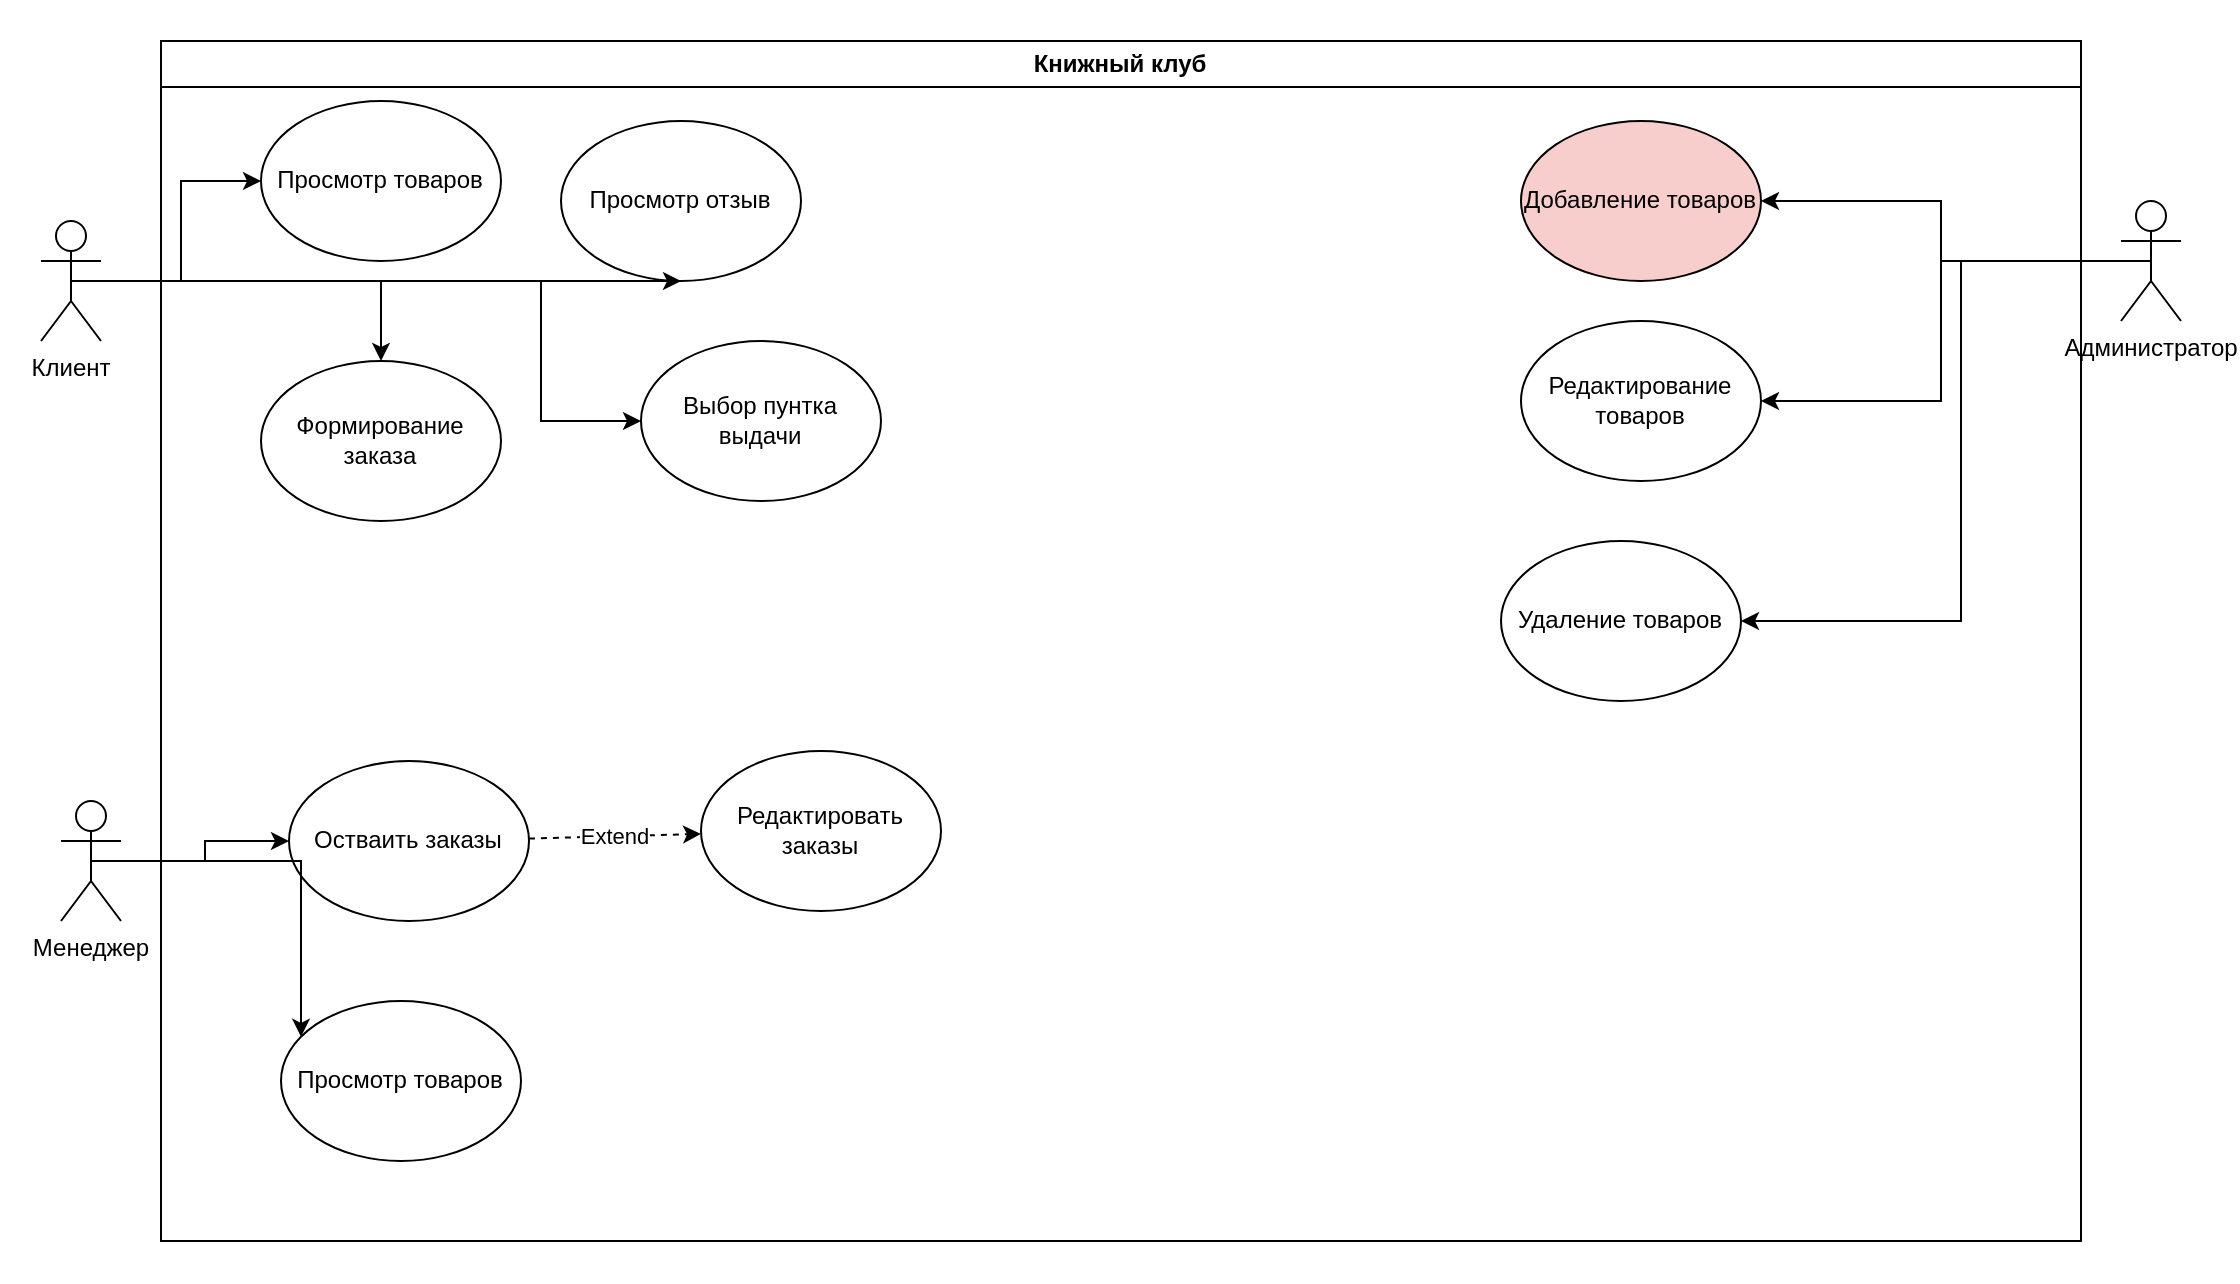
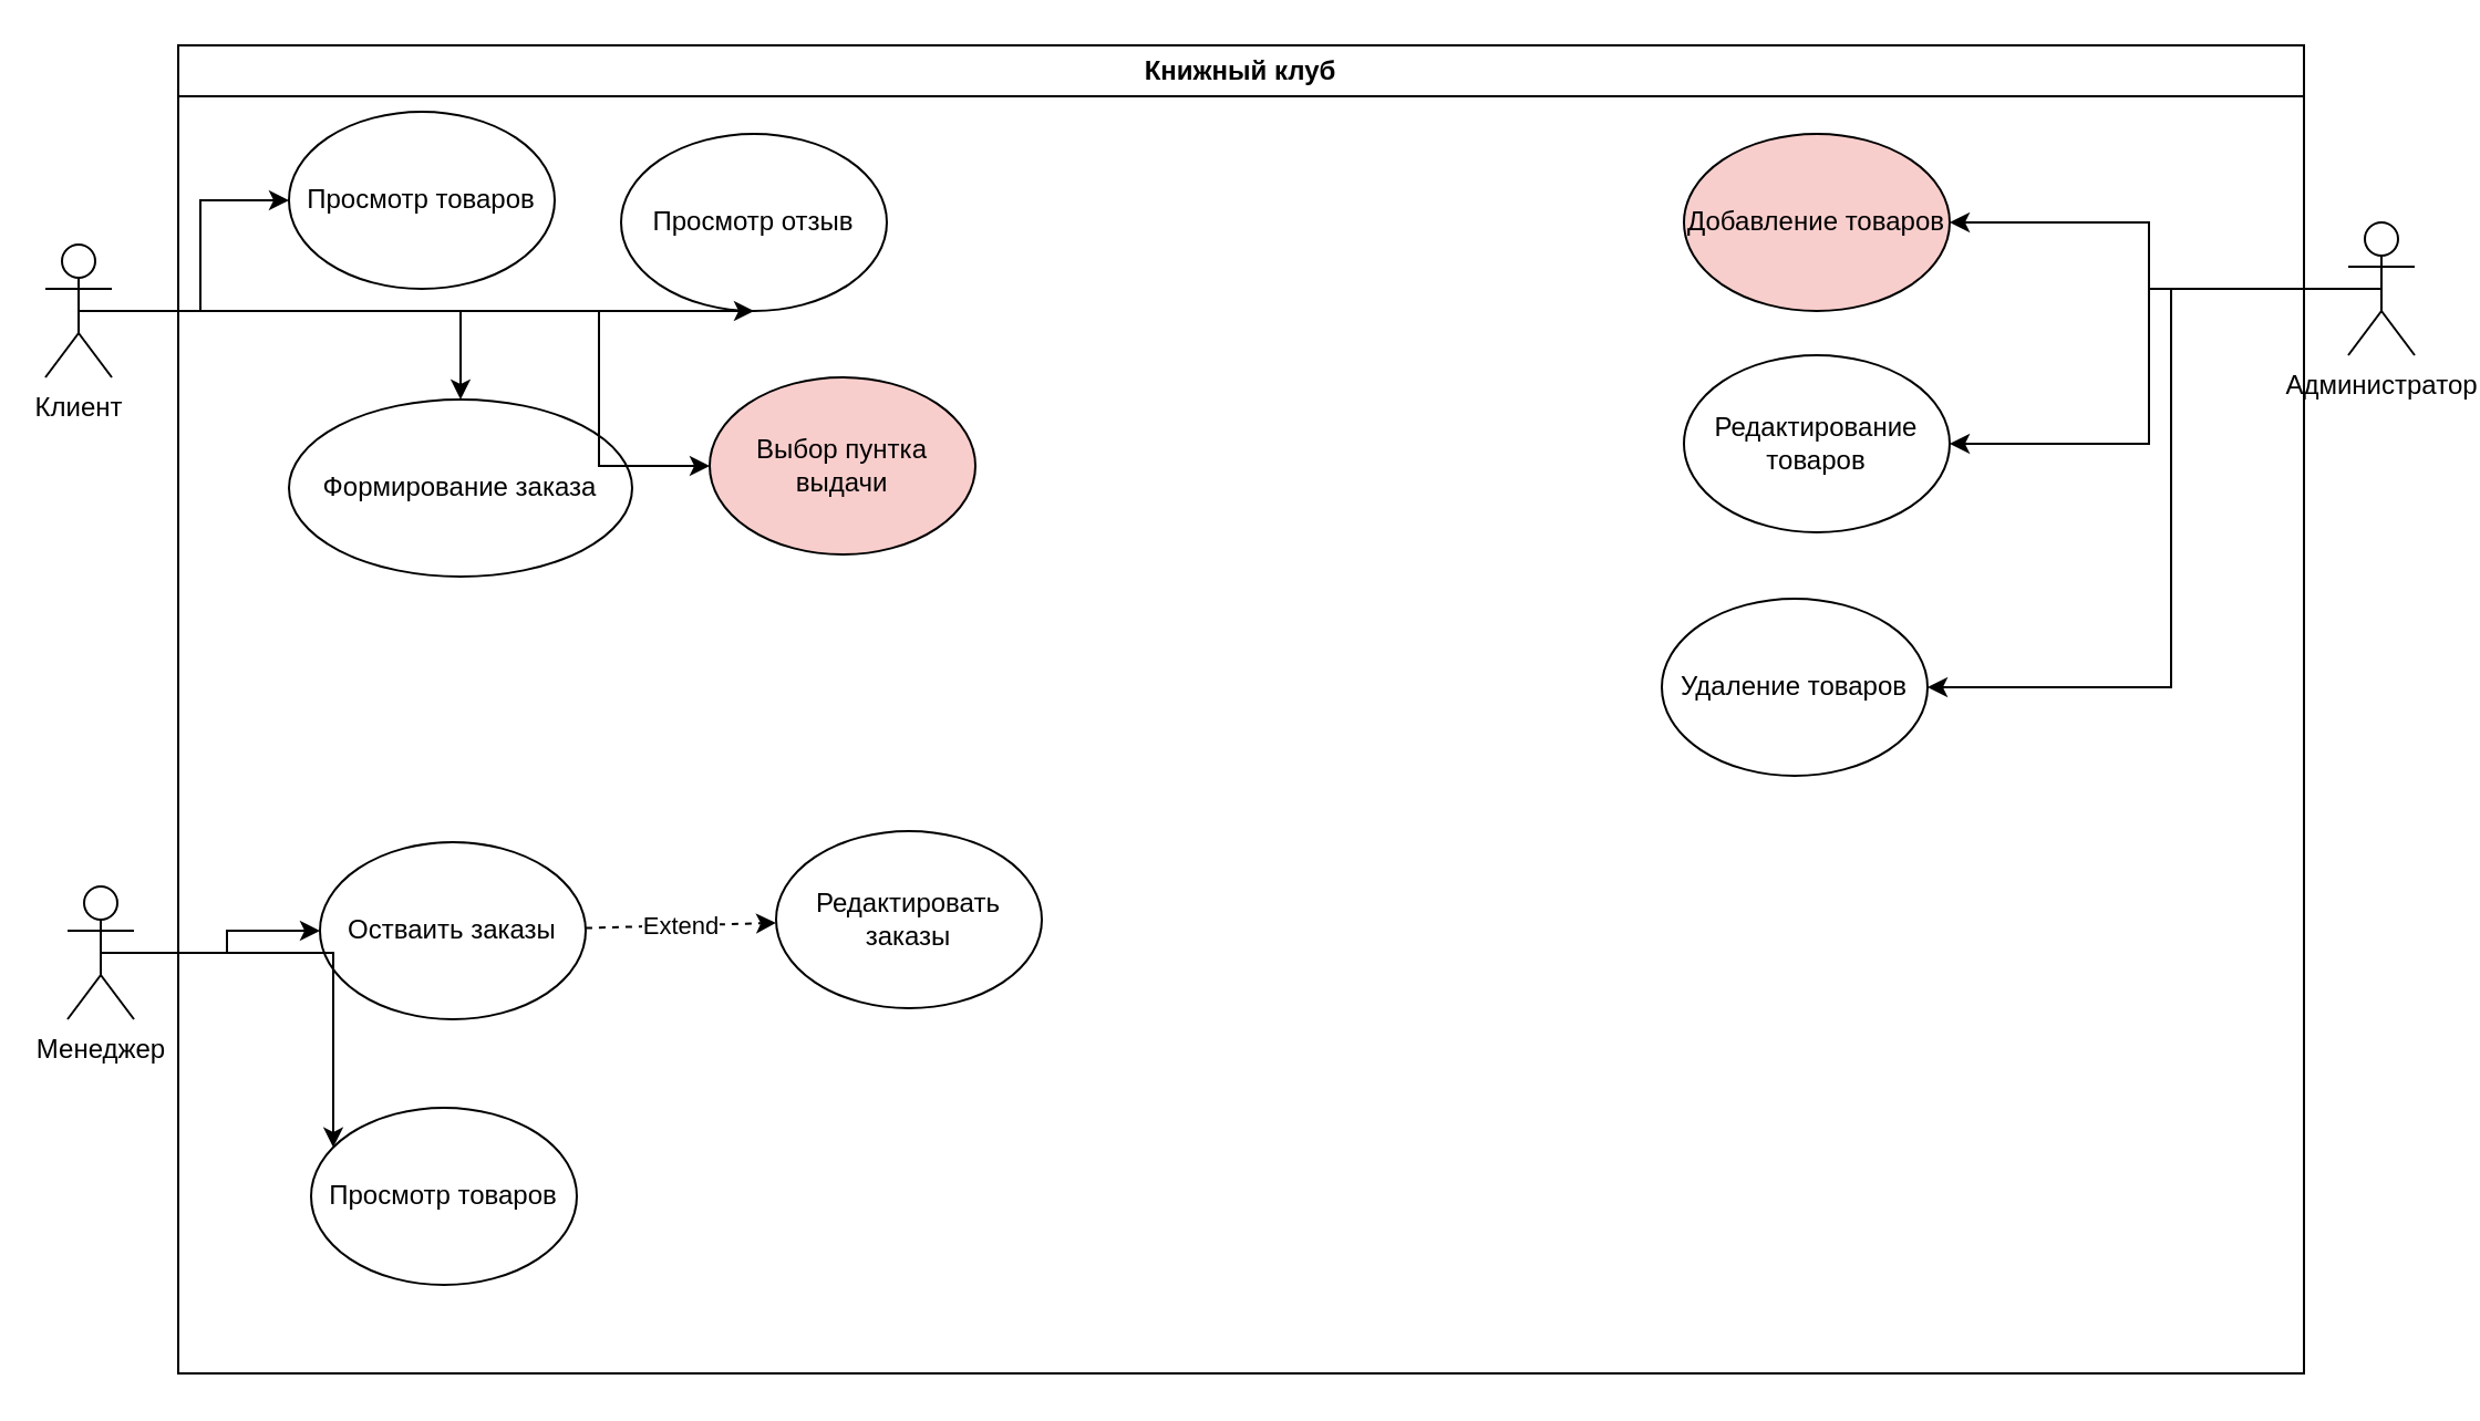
- <mxCell id="11" value="Выбор пунтка выдачи" style="ellipse;whiteSpace=wrap;html=1;" vertex="1" parent="2"><mxGeometry x="240" y="150" width="120" height="80" as="geometry" /></mxCell>
+ <mxCell id="11" value="Выбор пунтка выдачи" style="ellipse;whiteSpace=wrap;html=1;fillColor=#f8cecc;" vertex="1" parent="2"><mxGeometry x="240" y="150" width="120" height="80" as="geometry" /></mxCell>
- <mxCell id="4" value="Формирование заказа" style="ellipse;whiteSpace=wrap;html=1;" vertex="1" parent="2"><mxGeometry x="50" y="160" width="120" height="80" as="geometry" /></mxCell>
+ <mxCell id="4" value="Формирование заказа" style="ellipse;whiteSpace=wrap;html=1;" vertex="1" parent="2"><mxGeometry x="50" y="160" width="155" height="80" as="geometry" /></mxCell>
